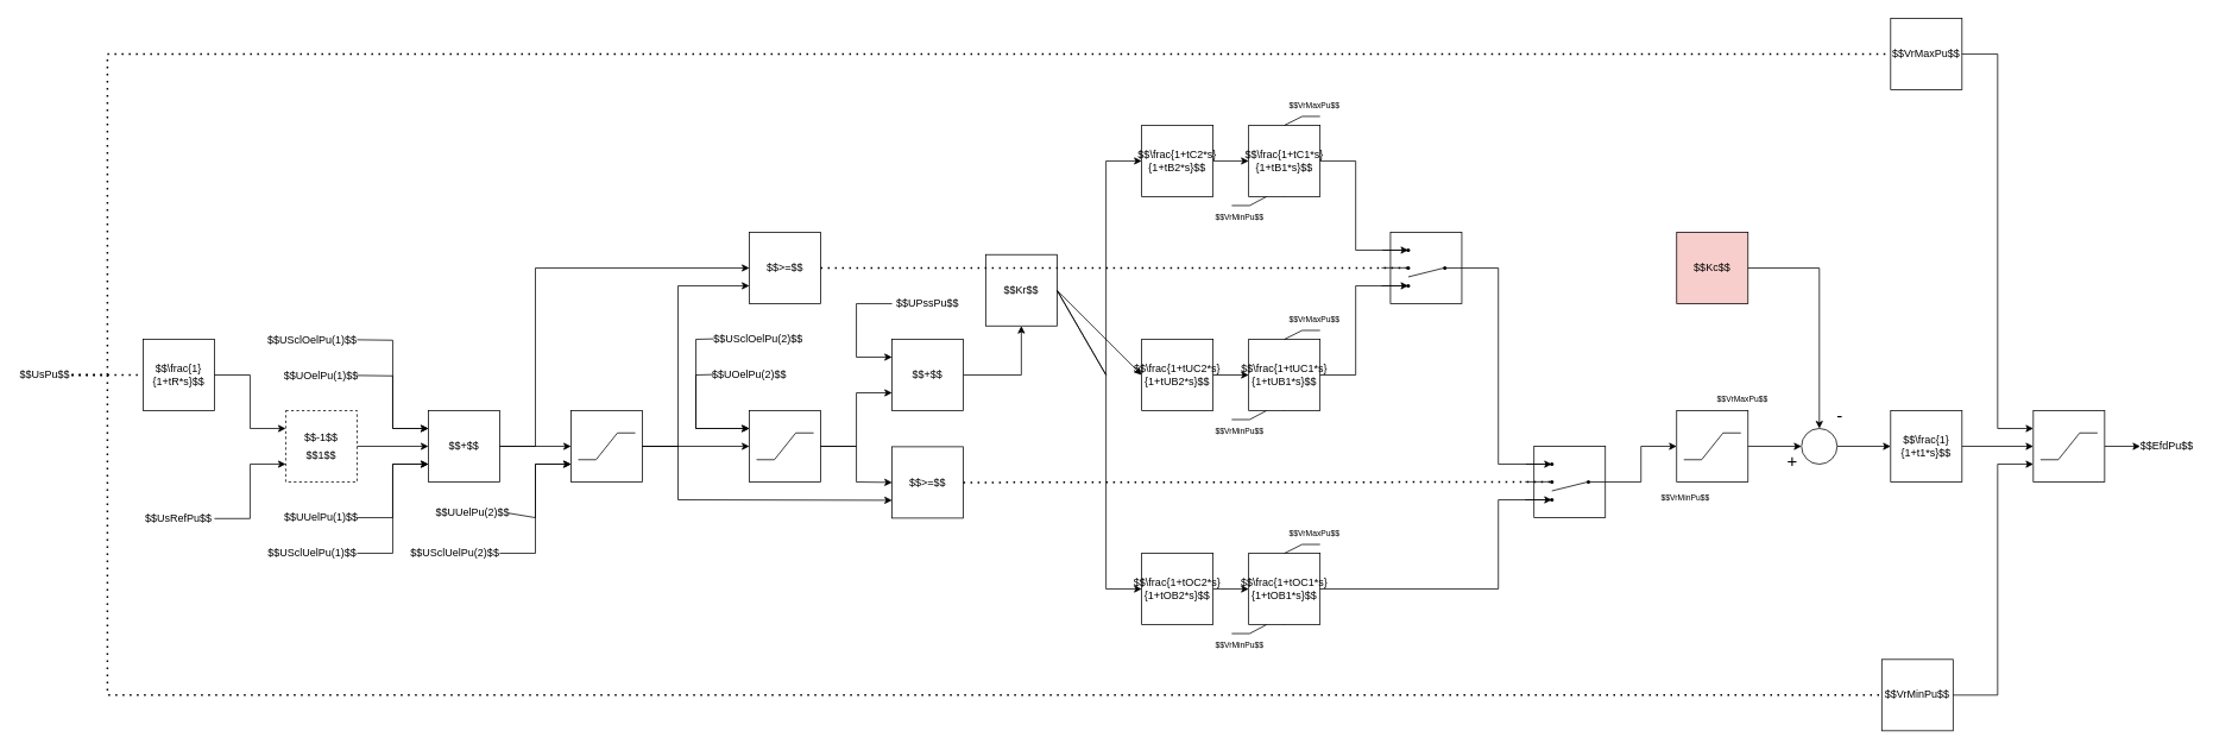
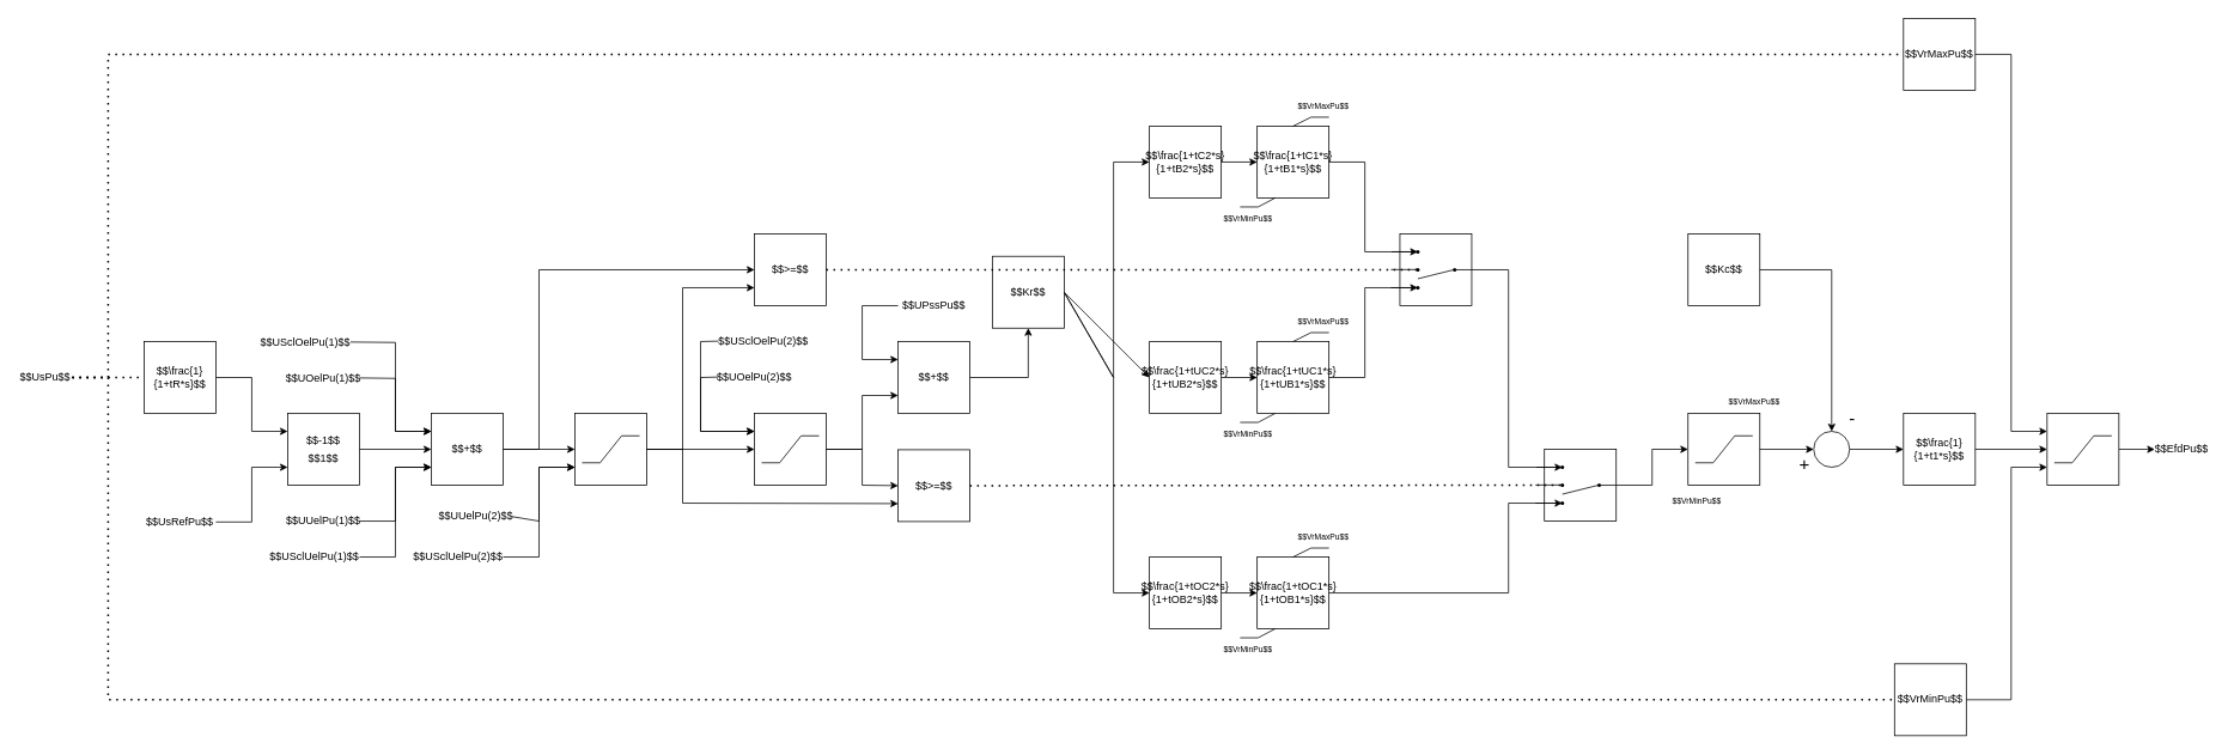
- <mxCell id="41" value="$$Kc$$" style="rounded=0;whiteSpace=wrap;html=1;fillColor=#f8cecc;" parent="1" vertex="1"><mxGeometry x="1880" y="260" width="80" height="80" as="geometry" /></mxCell>
+ <mxCell id="41" value="$$Kc$$" style="rounded=0;whiteSpace=wrap;html=1;" parent="1" vertex="1"><mxGeometry x="1880" y="260" width="80" height="80" as="geometry" /></mxCell>
- <mxCell id="124" value="$$USclOelPu(1)$$" style="text;strokeColor=none;align=center;fillColor=none;html=1;verticalAlign=middle;whiteSpace=wrap;rounded=0;" vertex="1" parent="1"><mxGeometry x="300" y="365.5" width="100" height="30" as="geometry" /></mxCell>
+ <mxCell id="124" value="$$USclOelPu(1)$$" style="text;strokeColor=none;align=center;fillColor=none;html=1;verticalAlign=middle;whiteSpace=wrap;rounded=0;" vertex="1" parent="1"><mxGeometry x="290" y="365.5" width="100" height="30" as="geometry" /></mxCell>
- <mxCell id="3" value="&lt;table&gt;&lt;tbody&gt;&lt;tr&gt;&lt;td&gt;$$-1$$&lt;/td&gt;&lt;/tr&gt;&lt;tr&gt;&lt;td&gt;$$1$$&lt;/td&gt;&lt;/tr&gt;&lt;/tbody&gt;&lt;/table&gt;" style="whiteSpace=wrap;html=1;aspect=fixed;dashed=1;" parent="1" vertex="1"><mxGeometry y="460" width="80" height="80" as="geometry" x="320" /></mxCell>
+ <mxCell id="3" value="&lt;table&gt;&lt;tbody&gt;&lt;tr&gt;&lt;td&gt;$$-1$$&lt;/td&gt;&lt;/tr&gt;&lt;tr&gt;&lt;td&gt;$$1$$&lt;/td&gt;&lt;/tr&gt;&lt;/tbody&gt;&lt;/table&gt;" style="whiteSpace=wrap;html=1;aspect=fixed;" parent="1" vertex="1"><mxGeometry y="460" width="80" height="80" as="geometry" x="320" /></mxCell>
